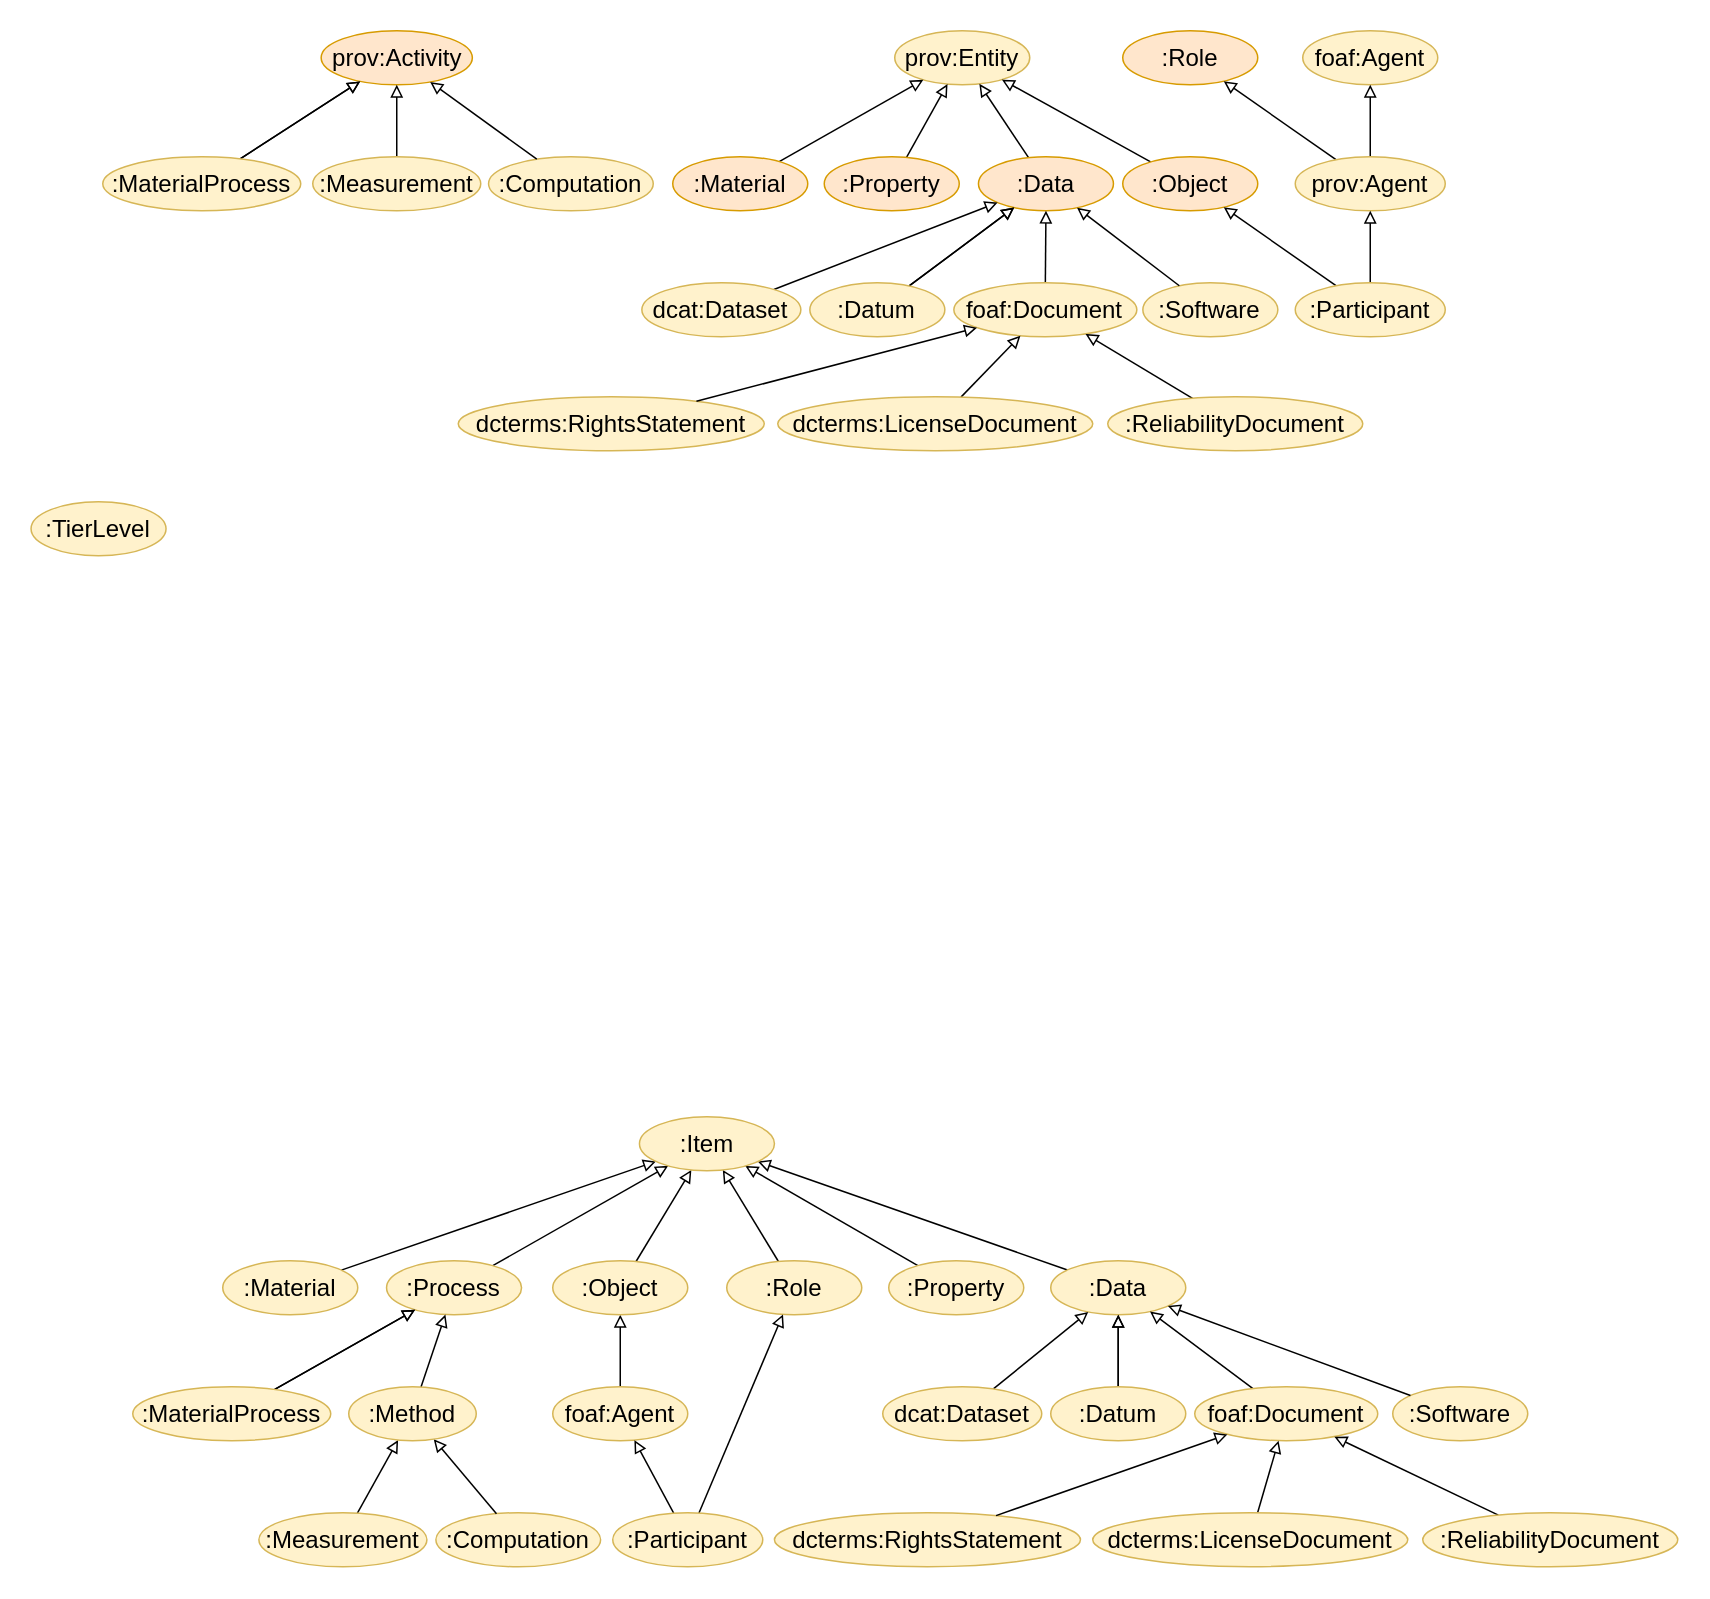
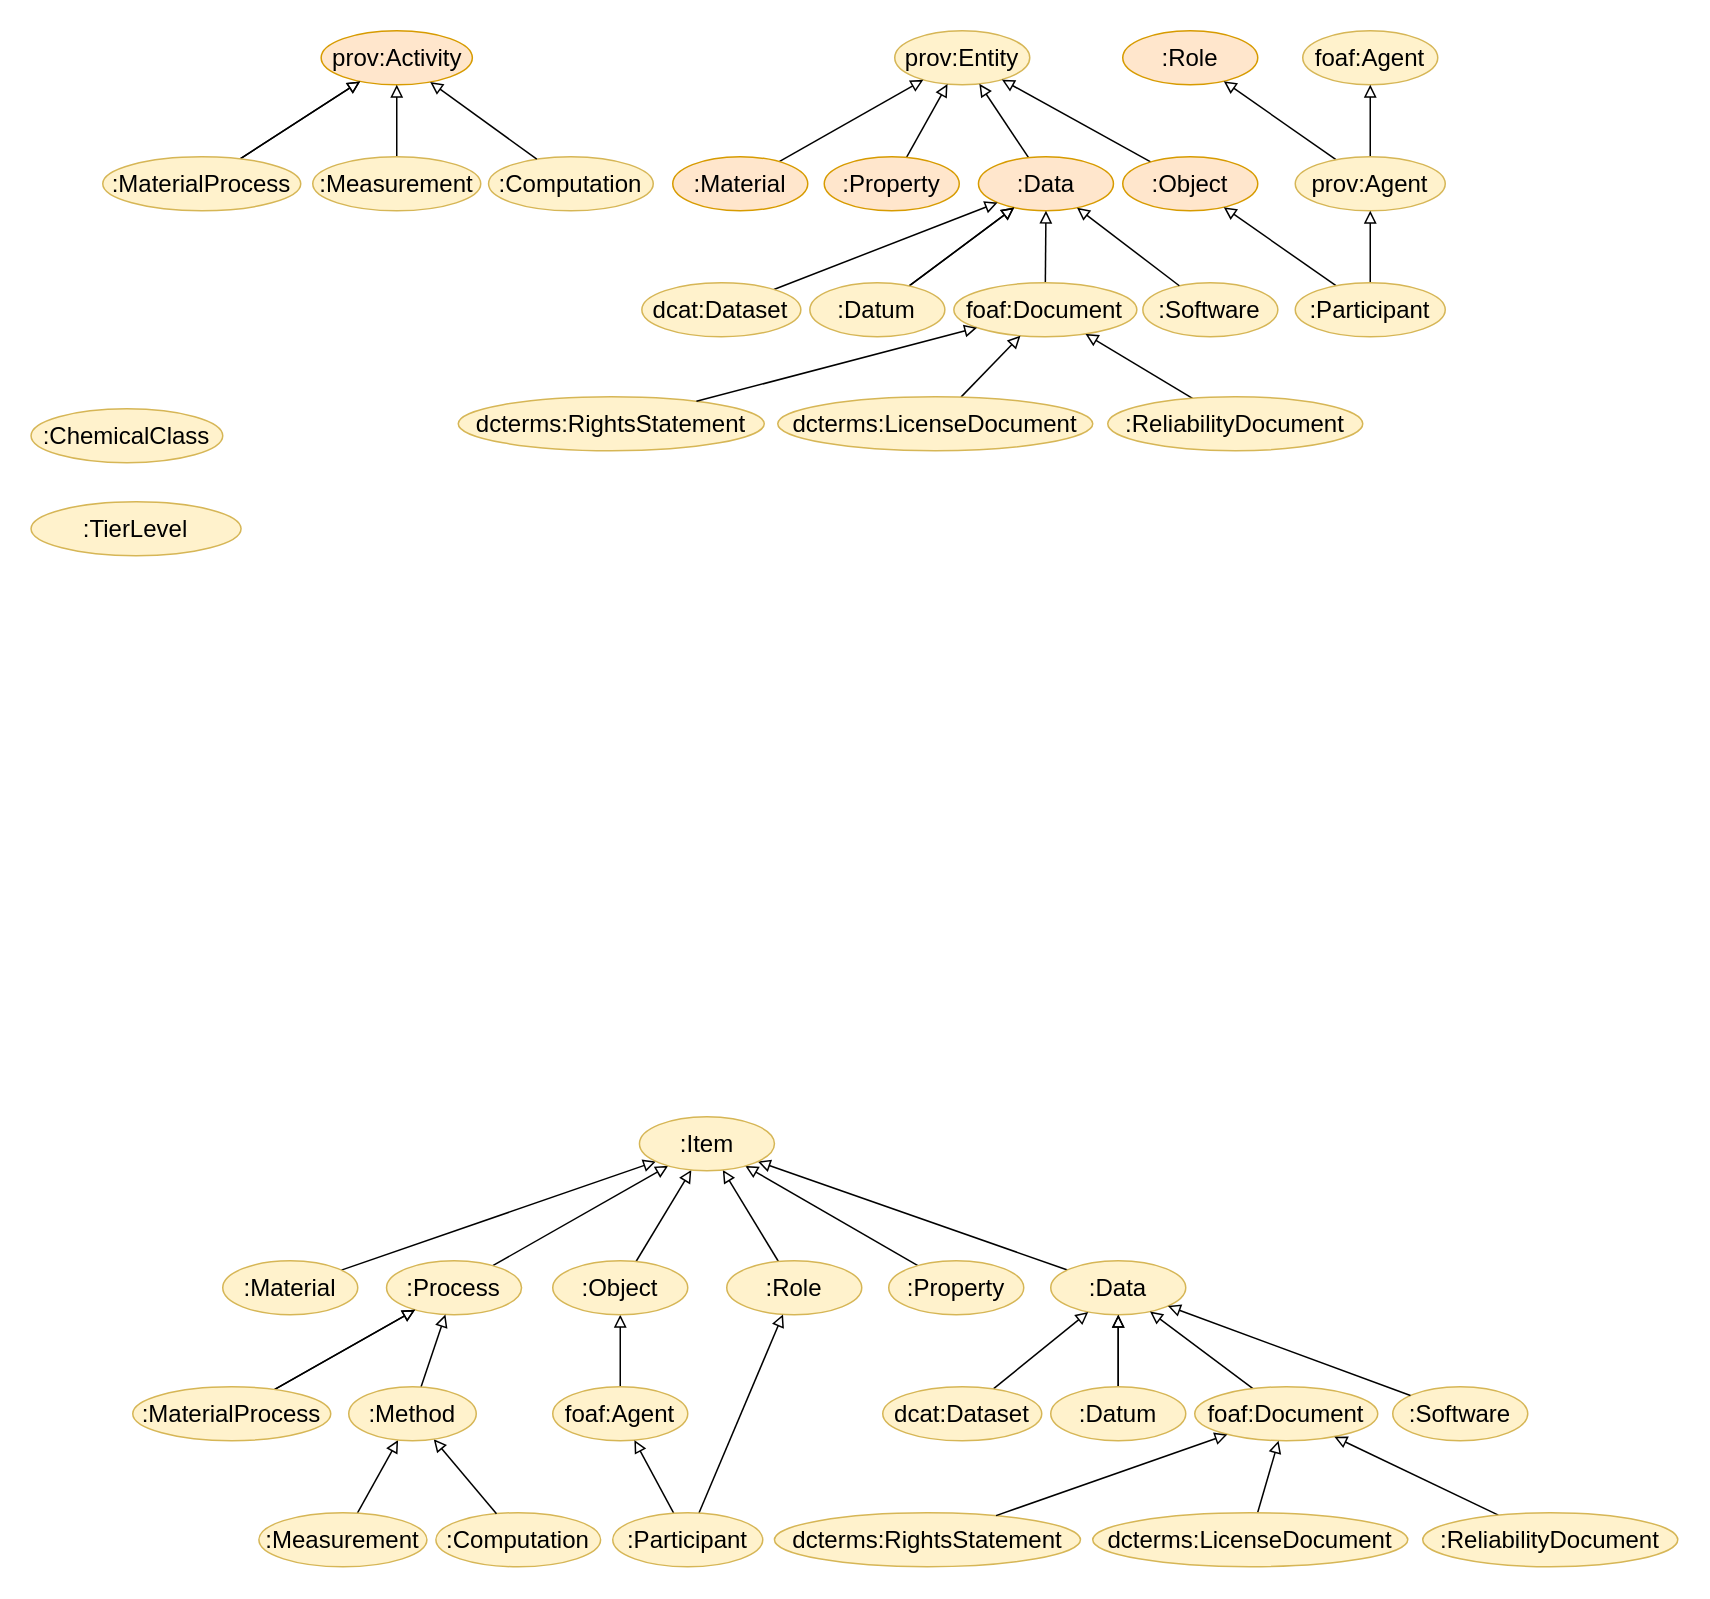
+ <mxCell id="33" value=":ChemicalC&lt;span style=&quot;background-color: transparent; color: light-dark(rgb(0, 0, 0), rgb(255, 255, 255));&quot;&gt;lass&lt;/span&gt;" style="ellipse;whiteSpace=wrap;html=1;fillColor=#fff2cc;strokeColor=#d6b656;fontSize=16;" parent="1" vertex="1"><mxGeometry x="20.2" y="272" width="127.8" height="36" as="geometry" /></mxCell>
- <mxCell id="3" value=":TierLevel" style="ellipse;whiteSpace=wrap;html=1;fillColor=#fff2cc;strokeColor=#d6b656;fontSize=16;" parent="1" vertex="1"><mxGeometry x="20.2" y="334" width="90" height="36" as="geometry" /></mxCell>
+ <mxCell id="3" value=":TierLevel" style="ellipse;whiteSpace=wrap;html=1;fillColor=#fff2cc;strokeColor=#d6b656;fontSize=16;" parent="1" vertex="1"><mxGeometry x="20.2" y="334" width="140" height="36" as="geometry" /></mxCell>
